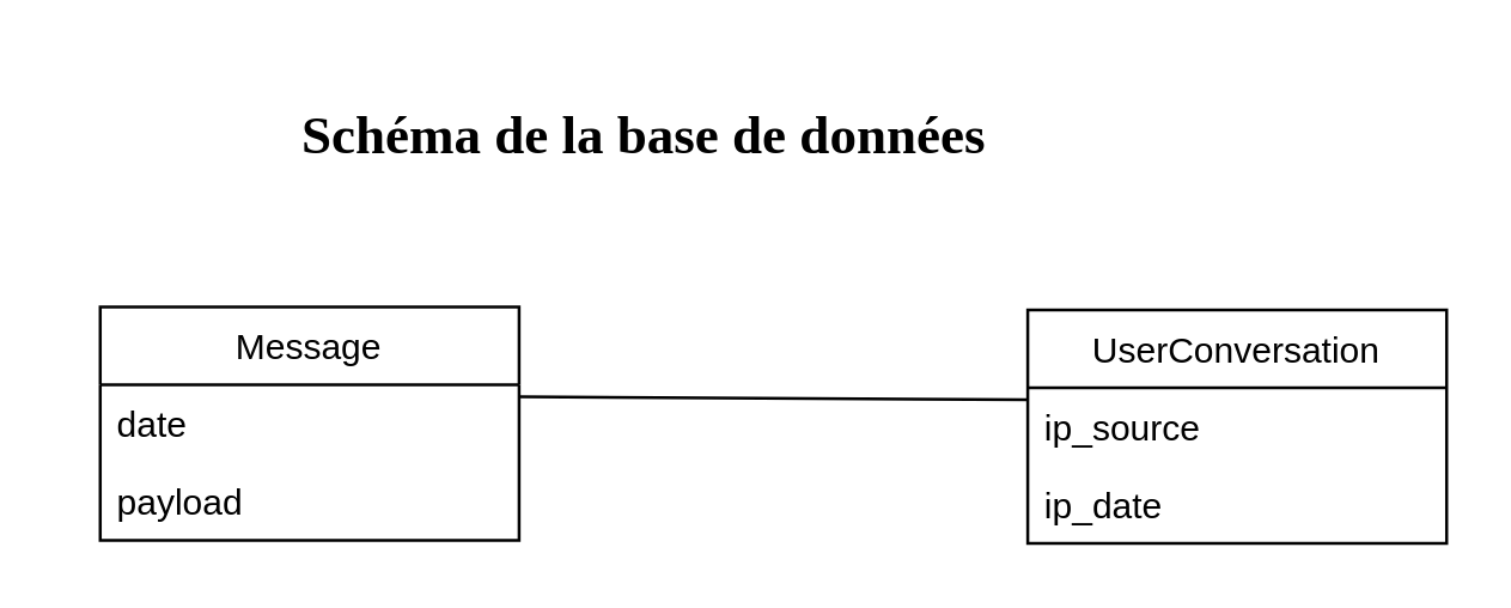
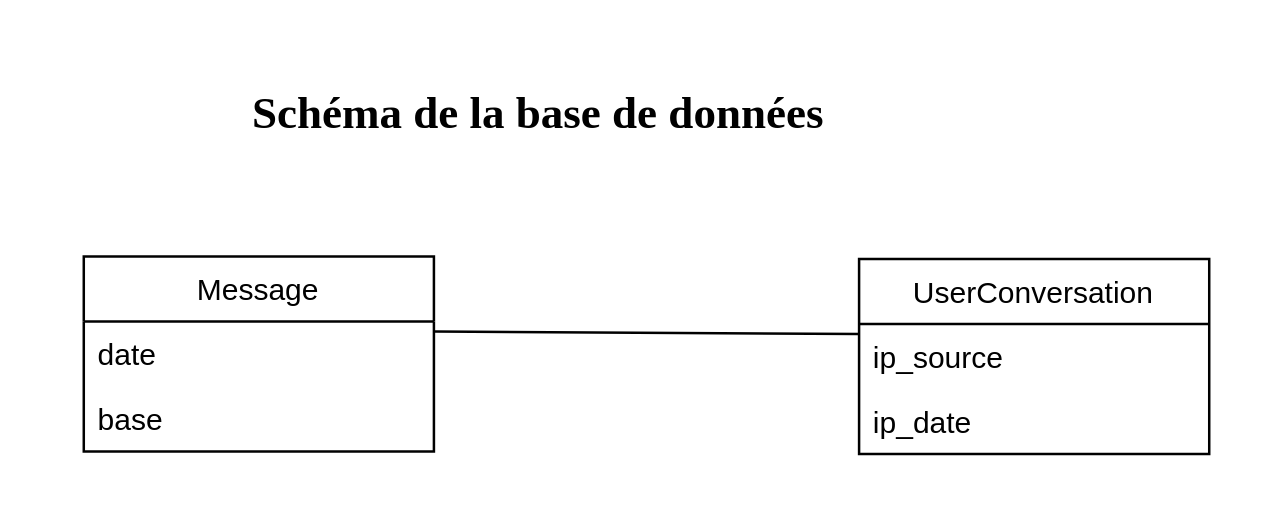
- <mxCell id="4" value="payload" style="text;strokeColor=none;fillColor=none;align=left;verticalAlign=top;spacingLeft=4;spacingRight=4;overflow=hidden;rotatable=0;points=[[0,0.5],[1,0.5]];portConstraint=eastwest;" vertex="1" parent="2"><mxGeometry y="52" width="140" height="26" as="geometry" /></mxCell>
+ <mxCell id="4" value="base" style="text;strokeColor=none;fillColor=none;align=left;verticalAlign=top;spacingLeft=4;spacingRight=4;overflow=hidden;rotatable=0;points=[[0,0.5],[1,0.5]];portConstraint=eastwest;" vertex="1" parent="2"><mxGeometry y="52" width="140" height="26" as="geometry" /></mxCell>
